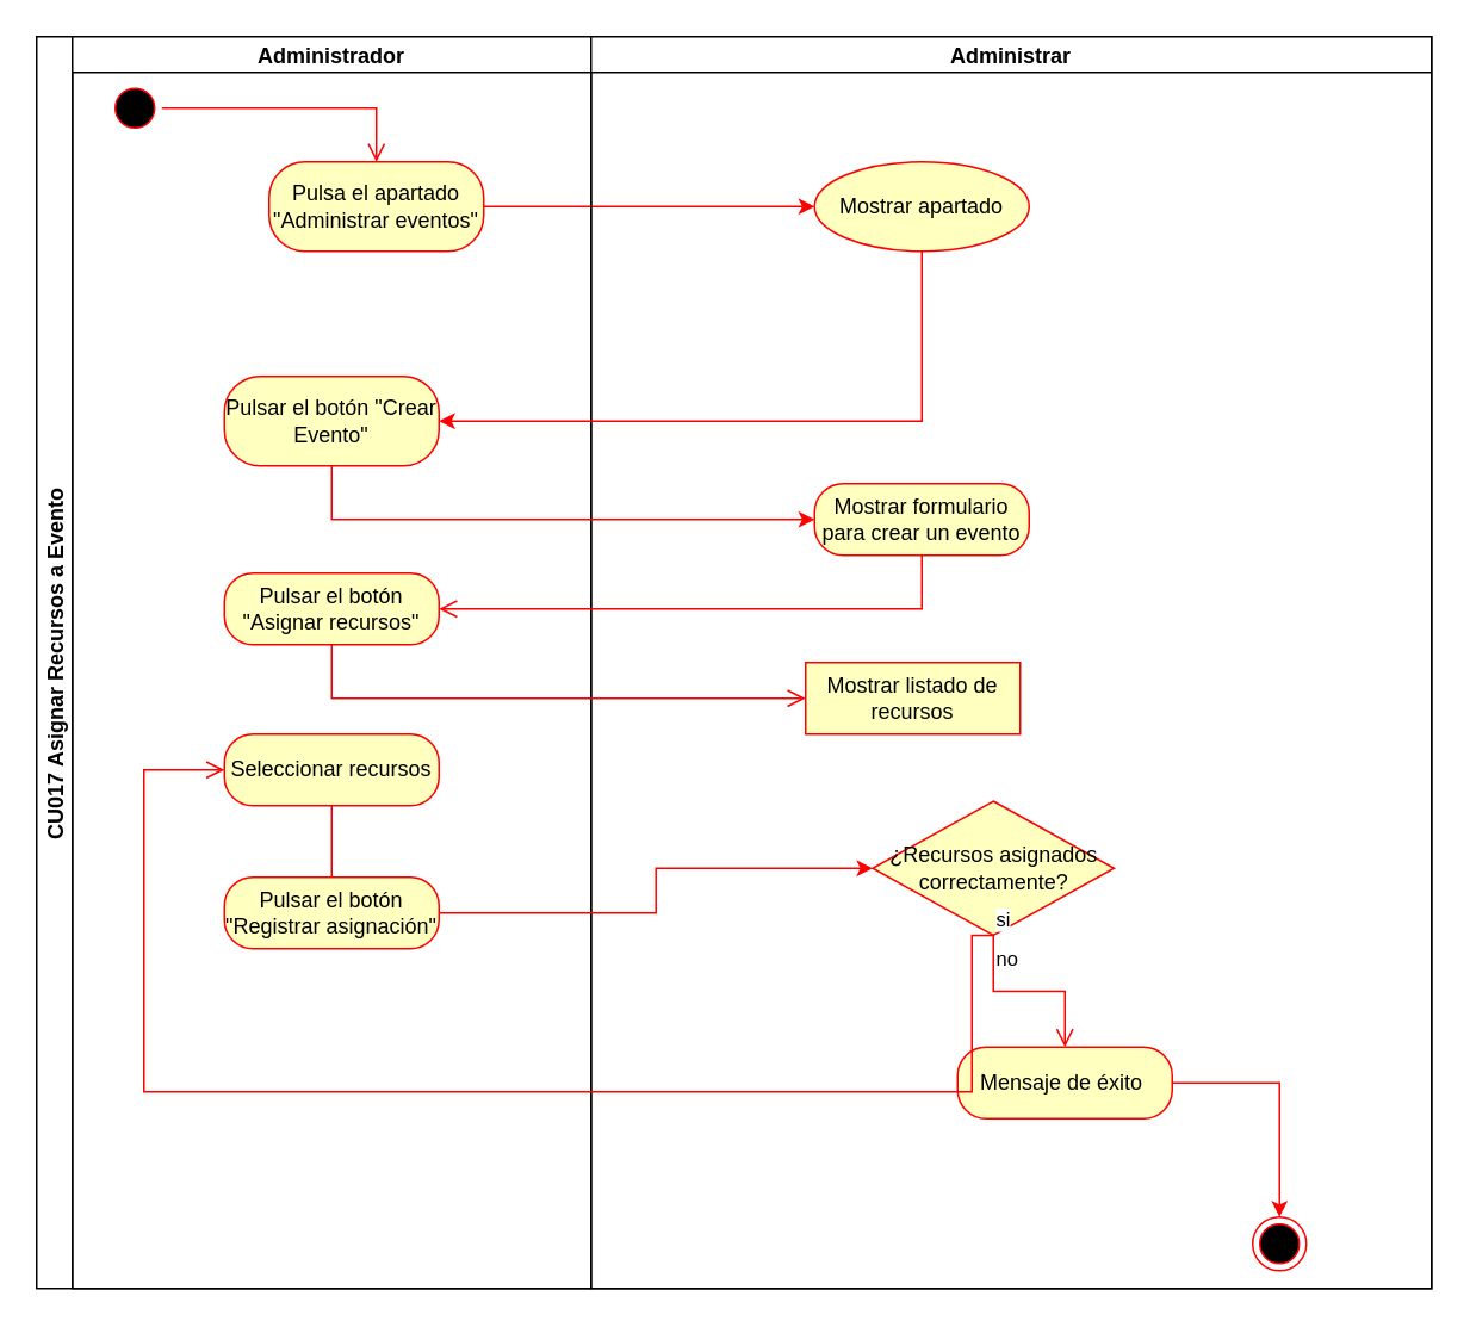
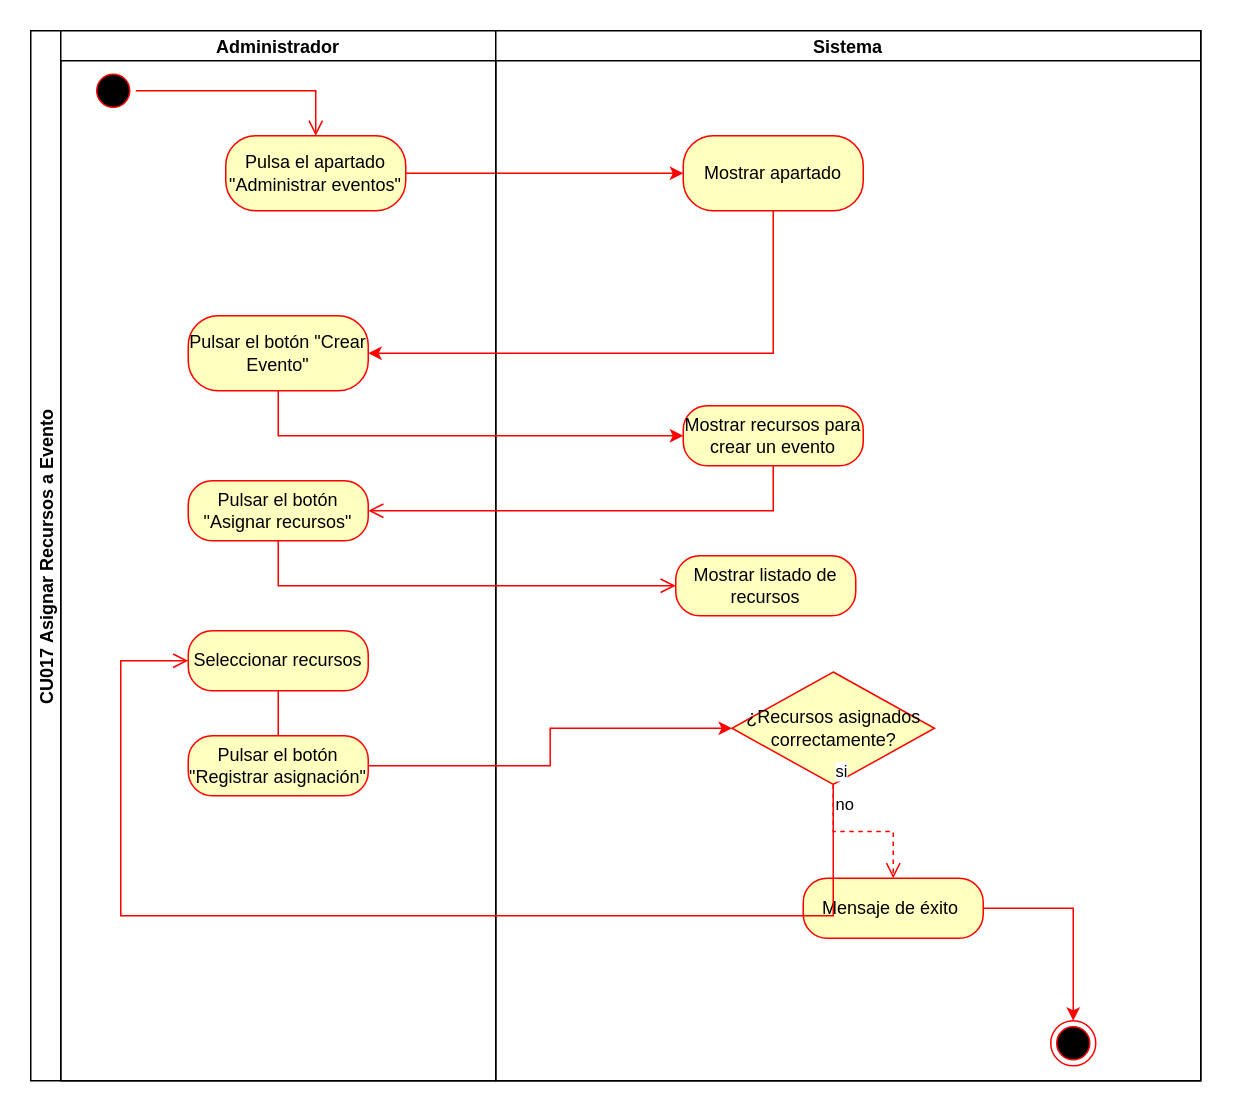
- <mxCell id="13" value="Administrar" style="swimlane;startSize=20;" vertex="1" parent="2"><mxGeometry x="310" width="470" height="700" as="geometry" /></mxCell>
+ <mxCell id="13" value="Sistema" style="swimlane;startSize=20;" vertex="1" parent="2"><mxGeometry x="310" width="470" height="700" as="geometry" /></mxCell>
- <mxCell id="14" value="Mostrar apartado" style="ellipse;whiteSpace=wrap;html=1;arcSize=40;fontColor=#000000;fillColor=#ffffc0;strokeColor=#ff0000;" vertex="1" parent="13"><mxGeometry x="125" y="70" width="120" height="50" as="geometry" /></mxCell>
+ <mxCell id="14" value="Mostrar apartado" style="rounded=1;whiteSpace=wrap;html=1;arcSize=40;fontColor=#000000;fillColor=#ffffc0;strokeColor=#ff0000;" vertex="1" parent="13"><mxGeometry x="125" y="70" width="120" height="50" as="geometry" /></mxCell>
- <mxCell id="16" value="Mostrar formulario para crear un evento" style="rounded=1;whiteSpace=wrap;html=1;arcSize=40;fontColor=#000000;fillColor=#ffffc0;strokeColor=#ff0000;" vertex="1" parent="13"><mxGeometry x="125" y="250" width="120" height="40" as="geometry" /></mxCell>
+ <mxCell id="16" value="Mostrar recursos para crear un evento" style="rounded=1;whiteSpace=wrap;html=1;arcSize=40;fontColor=#000000;fillColor=#ffffc0;strokeColor=#ff0000;" vertex="1" parent="13"><mxGeometry x="125" y="250" width="120" height="40" as="geometry" /></mxCell>
- <mxCell id="17" value="Mostrar listado de recursos" style="whiteSpace=wrap;html=1;arcSize=40;fontColor=#000000;fillColor=#ffffc0;strokeColor=#ff0000;rounded=0;" vertex="1" parent="13"><mxGeometry x="120" y="350" width="120" height="40" as="geometry" /></mxCell>
+ <mxCell id="17" value="Mostrar listado de recursos" style="rounded=1;whiteSpace=wrap;html=1;arcSize=40;fontColor=#000000;fillColor=#ffffc0;strokeColor=#ff0000;" vertex="1" parent="13"><mxGeometry x="120" y="350" width="120" height="40" as="geometry" /></mxCell>
- <mxCell id="9" value="Seleccionar recursos" style="rounded=1;whiteSpace=wrap;html=1;arcSize=40;fontColor=#000000;fillColor=#ffffc0;strokeColor=#ff0000;" vertex="1" parent="4"><mxGeometry x="85" y="390" width="120" height="40" as="geometry" /></mxCell>
+ <mxCell id="9" value="Seleccionar recursos" style="rounded=1;whiteSpace=wrap;html=1;arcSize=40;fontColor=#000000;fillColor=#ffffc0;strokeColor=#ff0000;" vertex="1" parent="4"><mxGeometry x="85" y="400" width="120" height="40" as="geometry" /></mxCell>
- <mxCell id="19" value="si" style="edgeStyle=orthogonalEdgeStyle;html=1;align=left;verticalAlign=bottom;endArrow=open;endSize=8;strokeColor=#ff0000;rounded=0;entryX=0.5;entryY=0;entryDx=0;entryDy=0;" edge="1" parent="13" source="18" target="21"><mxGeometry x="-1" relative="1" as="geometry"><mxPoint x="305" y="530" as="targetPoint" /><mxPoint as="offset" /></mxGeometry></mxCell>
+ <mxCell id="19" value="si" style="edgeStyle=orthogonalEdgeStyle;html=1;align=left;verticalAlign=bottom;endArrow=open;endSize=8;strokeColor=#ff0000;rounded=0;entryX=0.5;entryY=0;entryDx=0;entryDy=0;dashed=1;" edge="1" parent="13" source="18" target="21"><mxGeometry x="-1" relative="1" as="geometry"><mxPoint x="305" y="530" as="targetPoint" /><mxPoint as="offset" /></mxGeometry></mxCell>
